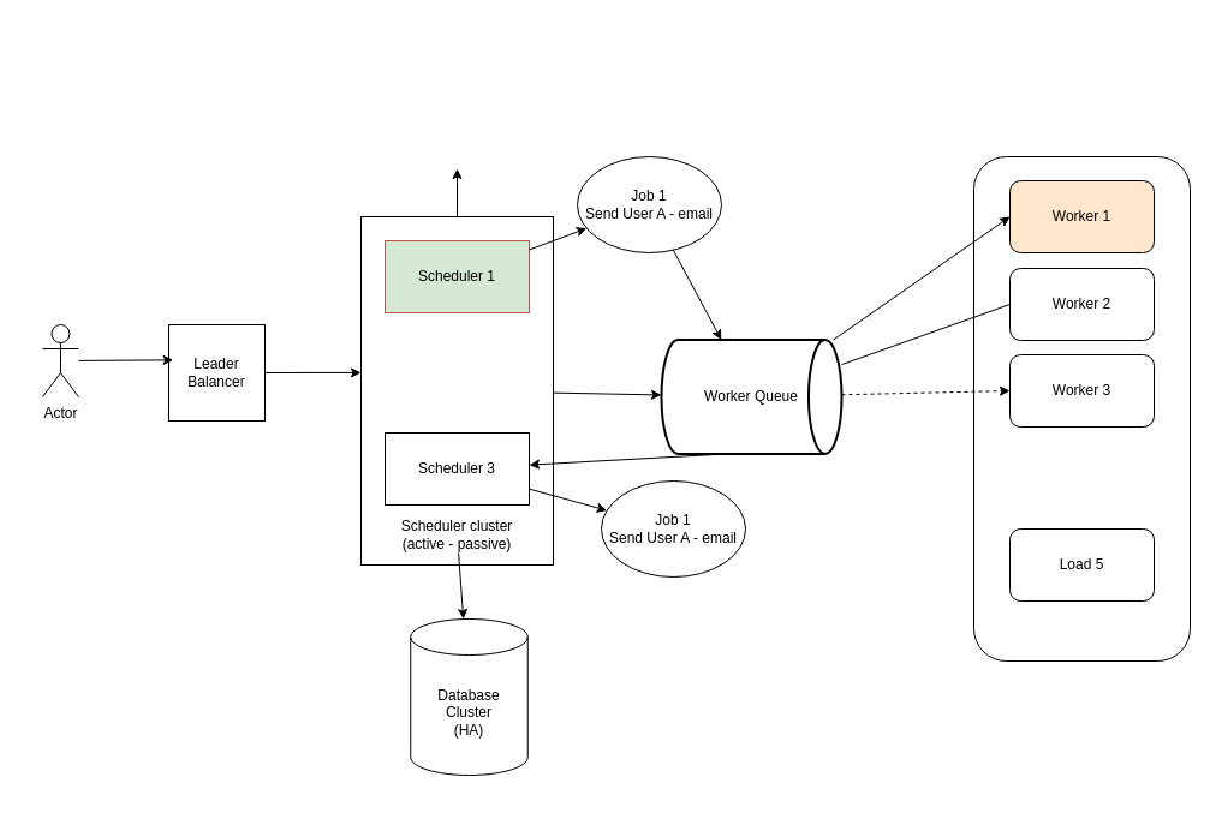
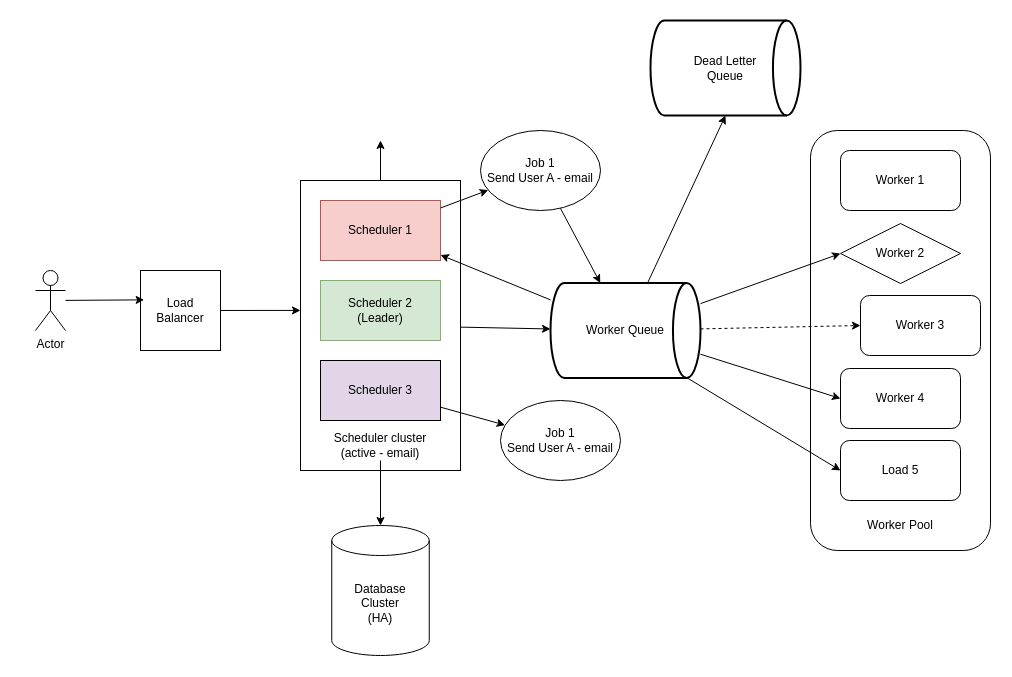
+ <mxCell id="35" value="Dead Letter&lt;br&gt;Queue" style="strokeWidth=2;html=1;shape=mxgraph.flowchart.direct_data;whiteSpace=wrap;align=center;" vertex="1" parent="2"><mxGeometry x="630" width="150" height="95" as="geometry" /></mxCell>
- <mxCell id="21" value="Worker 1" style="rounded=1;whiteSpace=wrap;html=1;fillColor=#ffe6cc;" parent="2" vertex="1"><mxGeometry x="820" y="130" width="120" height="60" as="geometry" /></mxCell>
+ <mxCell id="21" value="Worker 1" style="rounded=1;whiteSpace=wrap;html=1;" parent="2" vertex="1"><mxGeometry x="820" y="130" width="120" height="60" as="geometry" /></mxCell>
+ <mxCell id="36" style="edgeStyle=none;html=1;entryX=0.5;entryY=1;entryDx=0;entryDy=0;entryPerimeter=0;" edge="1" parent="2" source="13" target="35"><mxGeometry relative="1" as="geometry" /></mxCell>
- <mxCell id="16" value="Scheduler 1" style="rounded=0;whiteSpace=wrap;html=1;flipV=1;fillColor=#d5e8d4;strokeColor=#b85450;" parent="14" vertex="1"><mxGeometry x="20" y="20" width="120" height="60" as="geometry" /></mxCell>
+ <mxCell id="16" value="Scheduler 1" style="rounded=0;whiteSpace=wrap;html=1;flipV=1;fillColor=#f8cecc;strokeColor=#b85450;" parent="14" vertex="1"><mxGeometry x="20" y="20" width="120" height="60" as="geometry" /></mxCell>
- <mxCell id="8" style="edgeStyle=none;html=1;entryX=0;entryY=0.5;entryDx=0;entryDy=0;" parent="2" source="13" target="21" edge="1"><mxGeometry relative="1" as="geometry" /></mxCell>
+ <mxCell id="8" style="edgeStyle=none;html=1;" parent="2" source="13" target="16" edge="1"><mxGeometry relative="1" as="geometry" /></mxCell>
- <mxCell id="22" value="Worker 2" style="rounded=1;whiteSpace=wrap;html=1;" parent="2" vertex="1"><mxGeometry x="820" y="203" width="120" height="60" as="geometry" /></mxCell>
+ <mxCell id="22" value="Worker 2" style="rhombus;whiteSpace=wrap;html=1;" parent="2" vertex="1"><mxGeometry x="820" y="203" width="120" height="60" as="geometry" /></mxCell>
- <mxCell id="9" style="edgeStyle=none;html=1;entryX=0;entryY=0.5;entryDx=0;entryDy=0;endArrow=none;" parent="2" source="13" target="22" edge="1"><mxGeometry relative="1" as="geometry" /></mxCell>
+ <mxCell id="9" style="edgeStyle=none;html=1;entryX=0;entryY=0.5;entryDx=0;entryDy=0;" parent="2" source="13" target="22" edge="1"><mxGeometry relative="1" as="geometry" /></mxCell>
- <mxCell id="32" value="Leader&lt;br&gt;Balancer" style="whiteSpace=wrap;html=1;aspect=fixed;" vertex="1" parent="2"><mxGeometry x="120" y="250" width="80" height="80" as="geometry" /></mxCell>
+ <mxCell id="32" value="Load&lt;br&gt;Balancer" style="whiteSpace=wrap;html=1;aspect=fixed;" vertex="1" parent="2"><mxGeometry x="120" y="250" width="80" height="80" as="geometry" /></mxCell>
+ <mxCell id="17" value="Scheduler 2&lt;div&gt;(Leader)&lt;/div&gt;" style="rounded=0;whiteSpace=wrap;html=1;fillColor=#d5e8d4;strokeColor=#82b366;" parent="14" vertex="1"><mxGeometry x="20" y="100" width="120" height="60" as="geometry" /></mxCell>
- <mxCell id="23" value="Worker 3" style="rounded=1;whiteSpace=wrap;html=1;" parent="2" vertex="1"><mxGeometry x="820" y="275" width="120" height="60" as="geometry" /></mxCell>
+ <mxCell id="23" value="Worker 3" style="rounded=1;whiteSpace=wrap;html=1;" parent="2" vertex="1"><mxGeometry x="840" y="275" width="120" height="60" as="geometry" /></mxCell>
+ <mxCell id="11" style="edgeStyle=none;html=1;entryX=0;entryY=0.5;entryDx=0;entryDy=0;" parent="2" source="13" target="24" edge="1"><mxGeometry relative="1" as="geometry" /></mxCell>
- <mxCell id="12" style="edgeStyle=none;html=1;exitX=0.865;exitY=0.955;exitDx=0;exitDy=0;exitPerimeter=0;" parent="2" source="13" target="18" edge="1"><mxGeometry relative="1" as="geometry" /></mxCell>
+ <mxCell id="12" style="edgeStyle=none;html=1;entryX=0;entryY=0.5;entryDx=0;entryDy=0;exitX=0.865;exitY=0.955;exitDx=0;exitDy=0;exitPerimeter=0;" parent="2" source="13" target="25" edge="1"><mxGeometry relative="1" as="geometry" /></mxCell>
- <mxCell id="18" value="Scheduler 3" style="rounded=0;whiteSpace=wrap;html=1;" parent="14" vertex="1"><mxGeometry x="20" y="180" width="120" height="60" as="geometry" /></mxCell>
+ <mxCell id="18" value="Scheduler 3" style="rounded=0;whiteSpace=wrap;html=1;fillColor=#e1d5e7;" parent="14" vertex="1"><mxGeometry x="20" y="180" width="120" height="60" as="geometry" /></mxCell>
+ <mxCell id="24" value="Worker 4" style="rounded=1;whiteSpace=wrap;html=1;" parent="2" vertex="1"><mxGeometry x="820" y="348" width="120" height="60" as="geometry" /></mxCell>
- <mxCell id="19" value="Scheduler cluster&lt;br&gt;(active - passive)" style="text;html=1;align=center;verticalAlign=middle;whiteSpace=wrap;rounded=0;" parent="14" vertex="1"><mxGeometry x="10" y="250" width="140" height="30" as="geometry" /></mxCell>
+ <mxCell id="19" value="Scheduler cluster&lt;br&gt;(active - email)" style="text;html=1;align=center;verticalAlign=middle;whiteSpace=wrap;rounded=0;" parent="14" vertex="1"><mxGeometry x="10" y="250" width="140" height="30" as="geometry" /></mxCell>
+ <mxCell id="26" value="Worker Pool" style="text;html=1;align=center;verticalAlign=middle;whiteSpace=wrap;rounded=0;" parent="2" vertex="1"><mxGeometry x="835" y="490" width="90" height="30" as="geometry" /></mxCell>
- <mxCell id="7" value="Database&lt;br&gt;&lt;div&gt;Cluster&lt;br&gt;(HA)&lt;/div&gt;" style="shape=cylinder3;whiteSpace=wrap;html=1;boundedLbl=1;backgroundOutline=1;size=15;" parent="2" vertex="1"><mxGeometry x="321.25" y="495" width="97.5" height="130" as="geometry" /></mxCell>
+ <mxCell id="7" value="Database&lt;br&gt;&lt;div&gt;Cluster&lt;br&gt;(HA)&lt;/div&gt;" style="shape=cylinder3;whiteSpace=wrap;html=1;boundedLbl=1;backgroundOutline=1;size=15;" parent="2" vertex="1"><mxGeometry x="311.25" y="505" width="97.5" height="130" as="geometry" /></mxCell>
